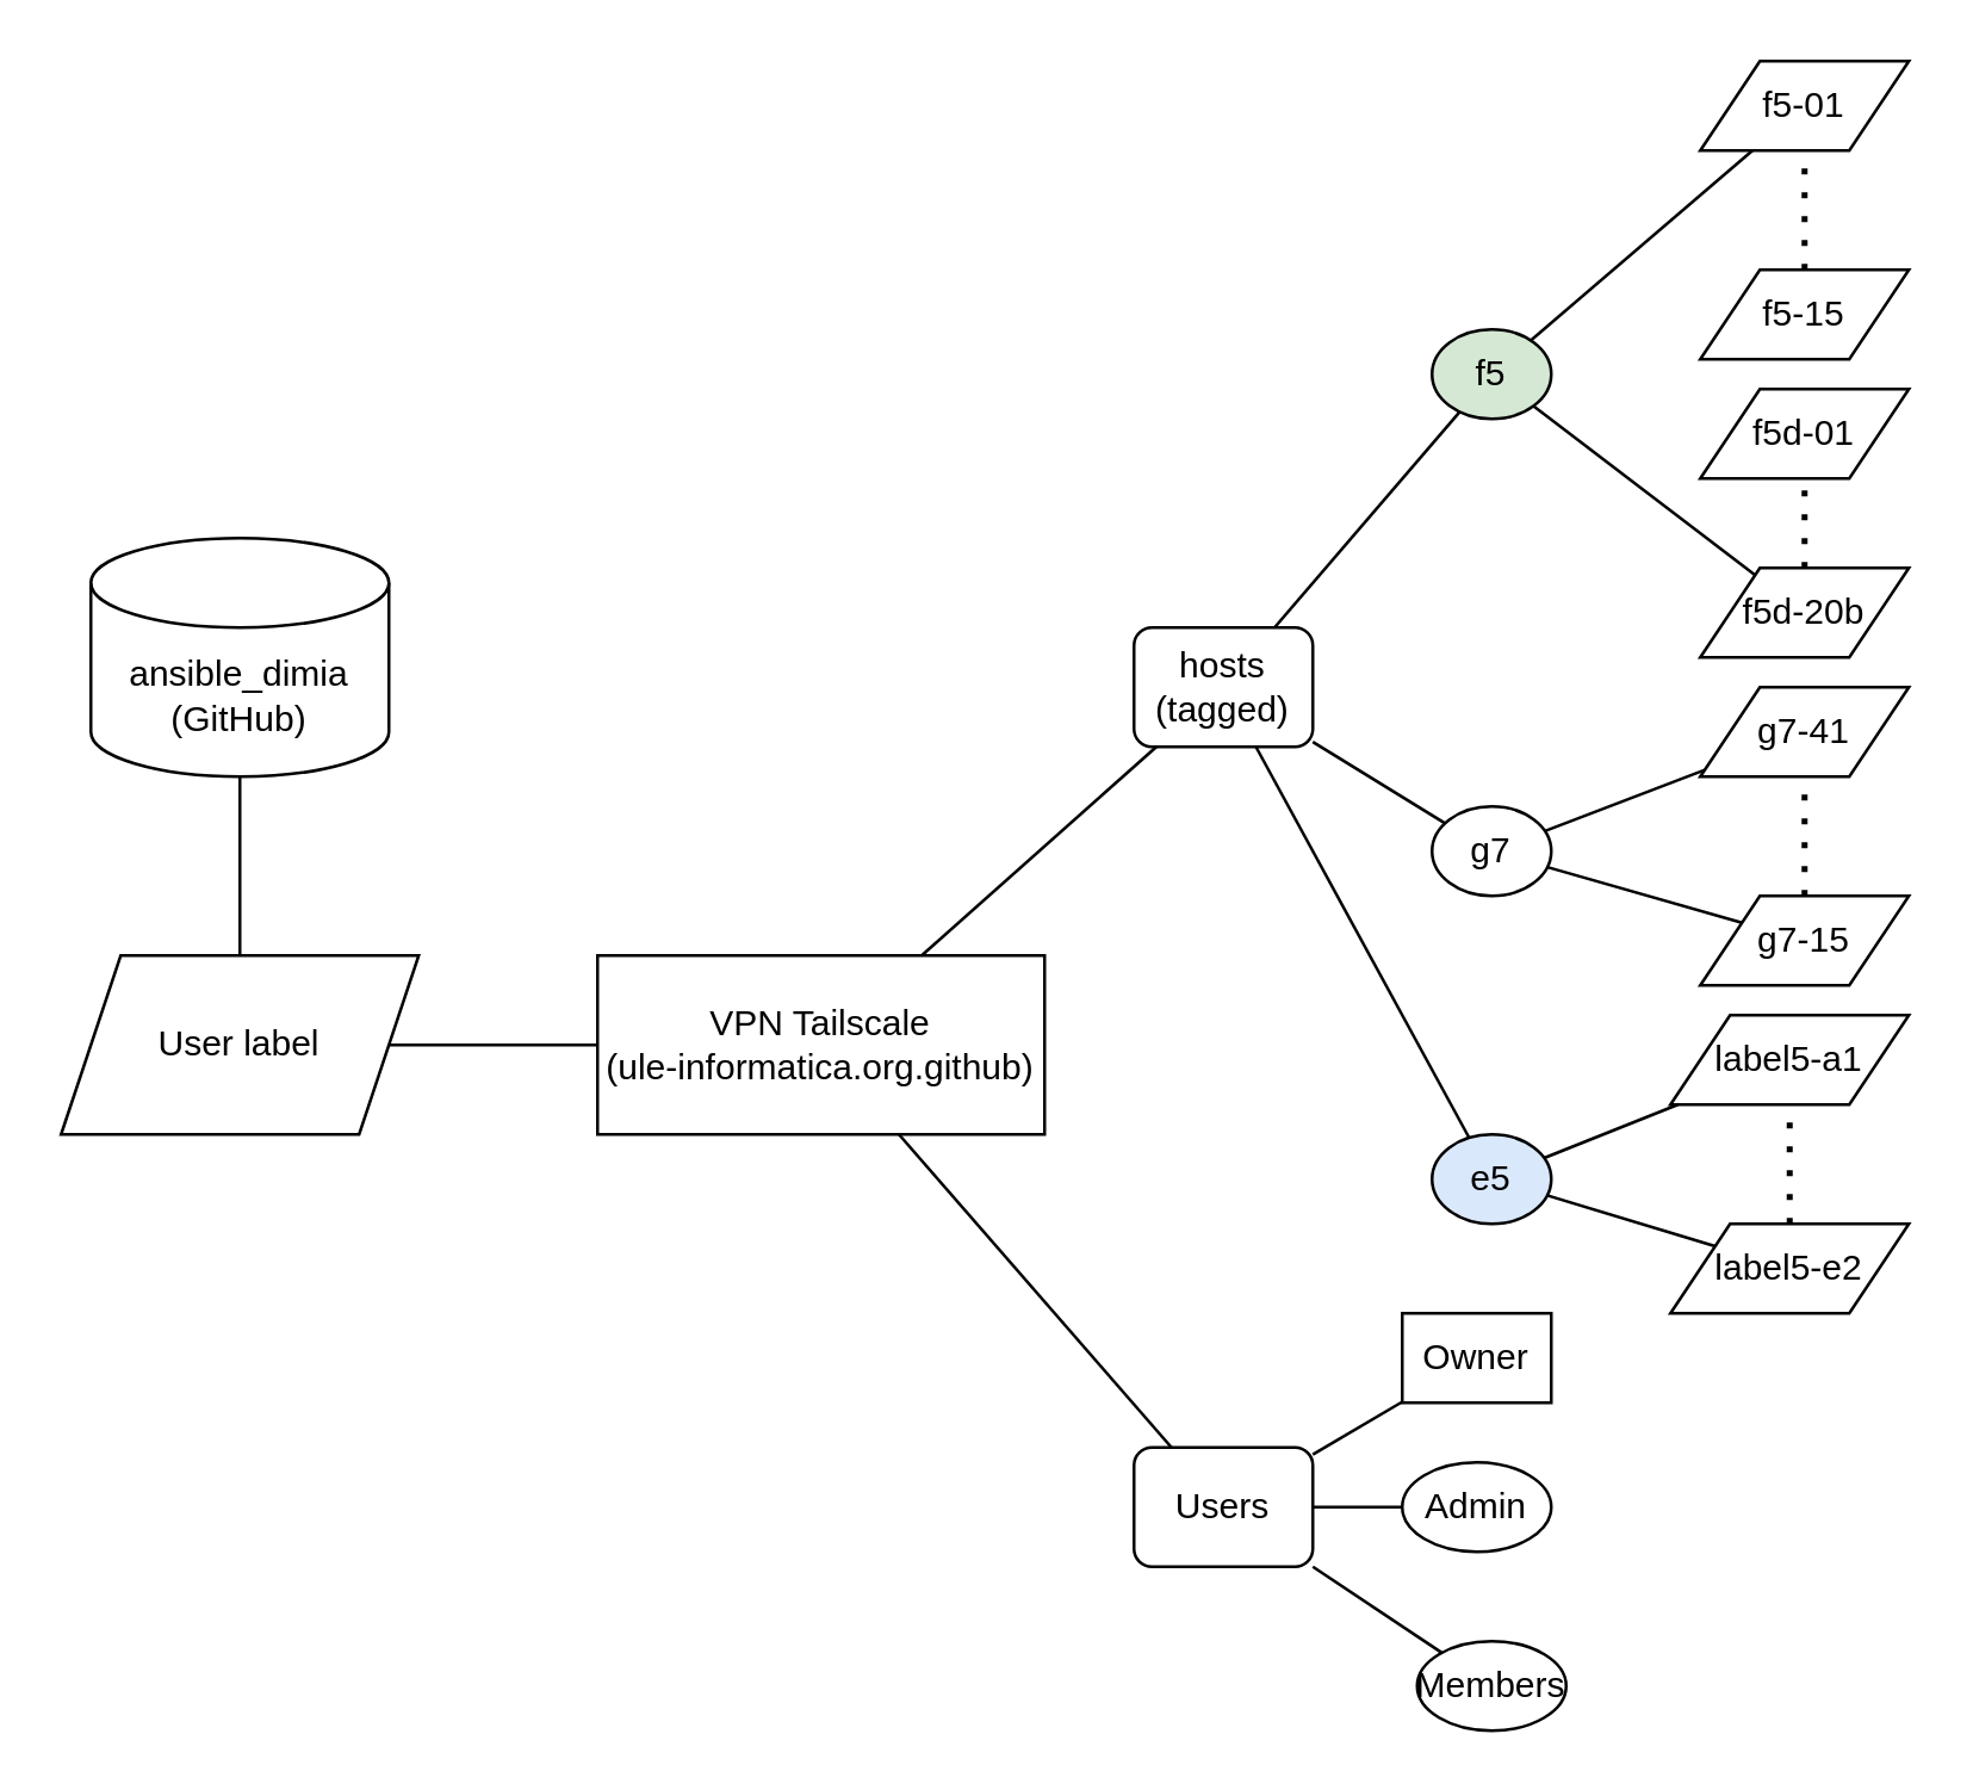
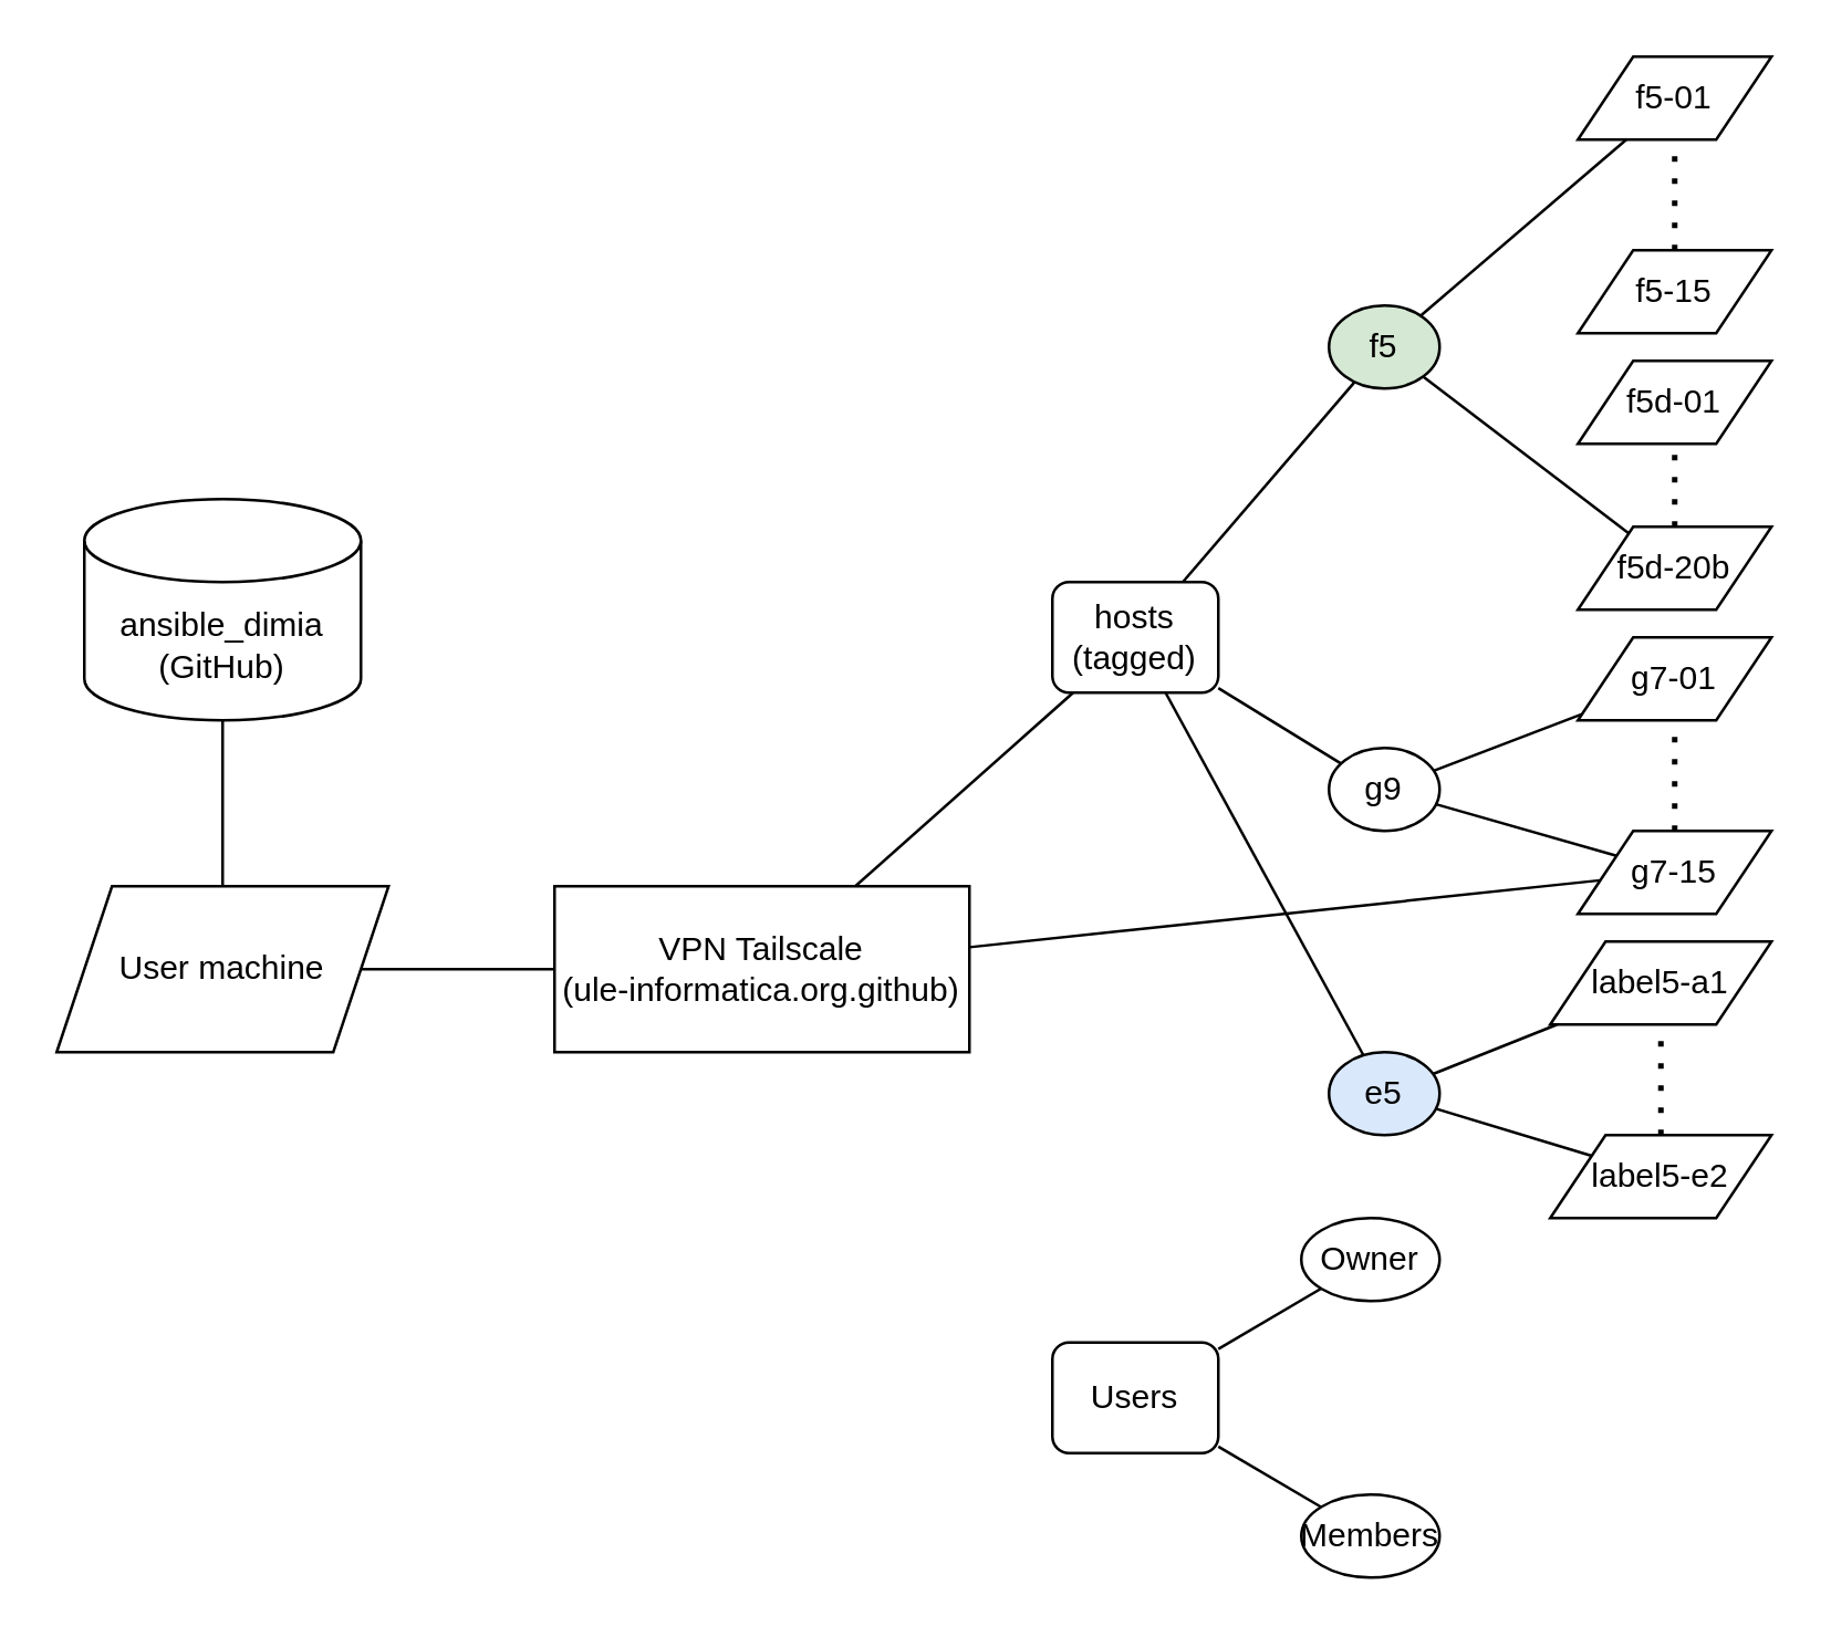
- <mxCell id="9" value="g7-41" style="shape=parallelogram;perimeter=parallelogramPerimeter;whiteSpace=wrap;html=1;fixedSize=1;" vertex="1" parent="1"><mxGeometry x="570" y="230" width="70" height="30" as="geometry" /></mxCell>
+ <mxCell id="9" value="g7-01" style="shape=parallelogram;perimeter=parallelogramPerimeter;whiteSpace=wrap;html=1;fixedSize=1;" vertex="1" parent="1"><mxGeometry x="570" y="230" width="70" height="30" as="geometry" /></mxCell>
- <mxCell id="4" value="g7" style="ellipse;whiteSpace=wrap;html=1;" vertex="1" parent="1"><mxGeometry x="480" y="270" width="40" height="30" as="geometry" /></mxCell>
+ <mxCell id="4" value="g9" style="ellipse;whiteSpace=wrap;html=1;" vertex="1" parent="1"><mxGeometry x="480" y="270" width="40" height="30" as="geometry" /></mxCell>
- <mxCell id="38" value="User label" style="shape=parallelogram;perimeter=parallelogramPerimeter;whiteSpace=wrap;html=1;fixedSize=1;" vertex="1" parent="1"><mxGeometry x="20" y="320" width="120" height="60" as="geometry" /></mxCell>
+ <mxCell id="38" value="User machine" style="shape=parallelogram;perimeter=parallelogramPerimeter;whiteSpace=wrap;html=1;fixedSize=1;" vertex="1" parent="1"><mxGeometry x="20" y="320" width="120" height="60" as="geometry" /></mxCell>
- <mxCell id="31" value="" style="endArrow=none;html=1;rounded=0;" edge="1" parent="1" source="2" target="30"><mxGeometry width="50" height="50" relative="1" as="geometry"><mxPoint x="150" y="300" as="sourcePoint" /><mxPoint x="200" y="250" as="targetPoint" /></mxGeometry></mxCell>
+ <mxCell id="31" value="" style="endArrow=none;html=1;rounded=0;" edge="1" parent="1" source="2" target="10"><mxGeometry width="50" height="50" relative="1" as="geometry"><mxPoint x="150" y="300" as="sourcePoint" /><mxPoint x="200" y="250" as="targetPoint" /></mxGeometry></mxCell>
- <mxCell id="33" value="Owner" style="whiteSpace=wrap;html=1;rounded=0;" vertex="1" parent="1"><mxGeometry x="470" y="440" width="50" height="30" as="geometry" /></mxCell>
+ <mxCell id="33" value="Owner" style="ellipse;whiteSpace=wrap;html=1;" vertex="1" parent="1"><mxGeometry x="470" y="440" width="50" height="30" as="geometry" /></mxCell>
- <mxCell id="36" value="" style="endArrow=none;html=1;rounded=0;" edge="1" parent="1" source="30" target="32"><mxGeometry width="50" height="50" relative="1" as="geometry"><mxPoint x="450" y="501" as="sourcePoint" /><mxPoint x="485" y="484" as="targetPoint" /></mxGeometry></mxCell>
- <mxCell id="32" value="Admin" style="ellipse;whiteSpace=wrap;html=1;" vertex="1" parent="1"><mxGeometry x="470" y="490" width="50" height="30" as="geometry" /></mxCell>
- <mxCell id="34" value="Members" style="ellipse;whiteSpace=wrap;html=1;" vertex="1" parent="1"><mxGeometry x="475" y="550" width="50" height="30" as="geometry" /></mxCell>
+ <mxCell id="34" value="Members" style="ellipse;whiteSpace=wrap;html=1;" vertex="1" parent="1"><mxGeometry x="470" y="540" width="50" height="30" as="geometry" /></mxCell>
